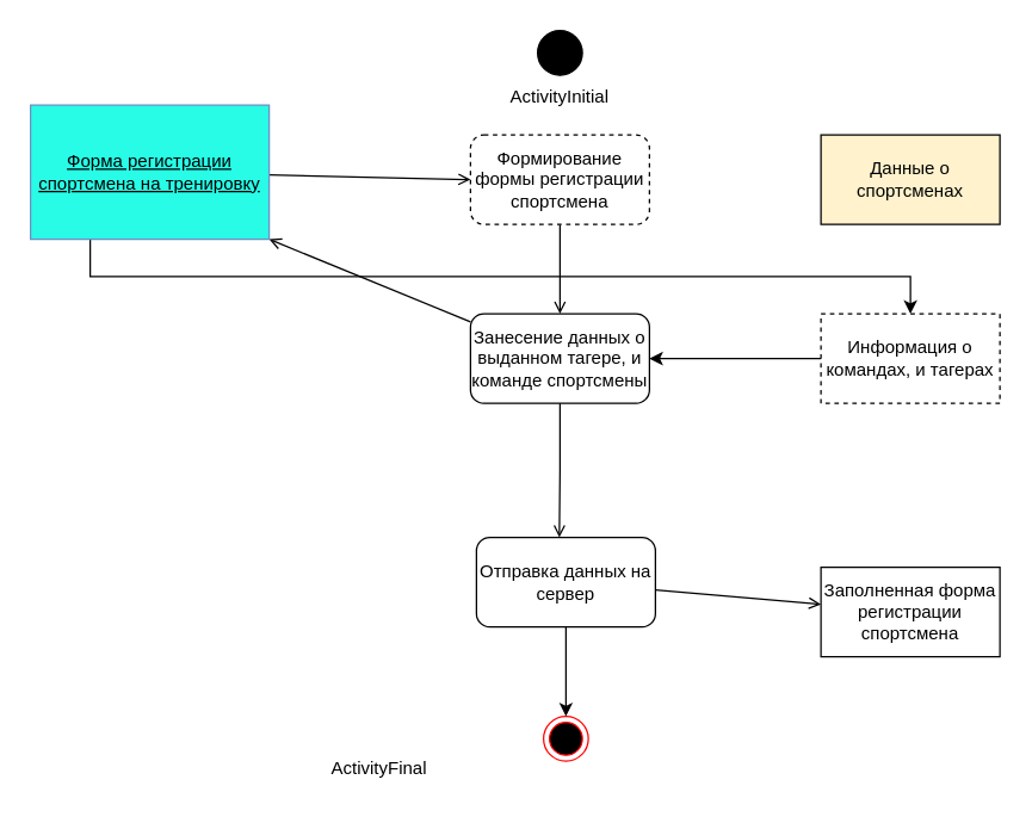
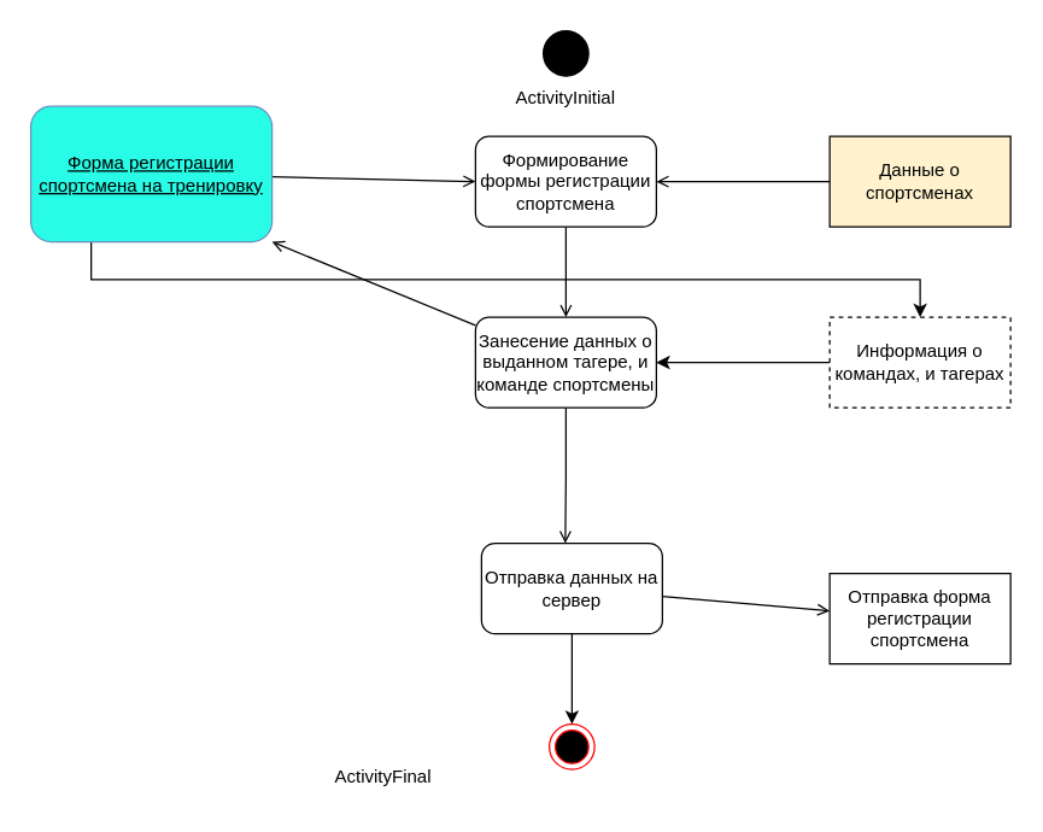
- <mxCell id="18" value="&lt;u&gt;Форма регистрации спортсмена на тренировку&lt;/u&gt;" style="rounded=0;whiteSpace=wrap;html=1;fillColor=#28FCE7;strokeColor=#6c8ebf;" vertex="1" parent="1"><mxGeometry x="20" y="70" width="160" height="90" as="geometry" /></mxCell>
+ <mxCell id="18" value="&lt;u&gt;Форма регистрации спортсмена на тренировку&lt;/u&gt;" style="whiteSpace=wrap;html=1;fillColor=#28FCE7;strokeColor=#6c8ebf;rounded=1;" vertex="1" parent="1"><mxGeometry x="20" y="70" width="160" height="90" as="geometry" /></mxCell>
- <mxCell id="5" value="Формирование формы регистрации спортсмена" style="rounded=1;whiteSpace=wrap;html=1;dashed=1;" vertex="1" parent="1"><mxGeometry x="315" y="90" width="120" height="60" as="geometry" /></mxCell>
+ <mxCell id="5" value="Формирование формы регистрации спортсмена" style="rounded=1;whiteSpace=wrap;html=1;" vertex="1" parent="1"><mxGeometry x="315" y="90" width="120" height="60" as="geometry" /></mxCell>
+ <mxCell id="11" style="edgeStyle=orthogonalEdgeStyle;rounded=0;orthogonalLoop=1;jettySize=auto;html=1;endArrow=open;endFill=0;" edge="1" parent="1" source="12" target="5"><mxGeometry relative="1" as="geometry" /></mxCell>
- <mxCell id="15" value="Заполненная форма регистрации спортсмена" style="rounded=0;whiteSpace=wrap;html=1;" vertex="1" parent="1"><mxGeometry x="550" y="380" width="120" height="60" as="geometry" /></mxCell>
+ <mxCell id="15" value="Отправка форма регистрации спортсмена" style="rounded=0;whiteSpace=wrap;html=1;" vertex="1" parent="1"><mxGeometry x="550" y="380" width="120" height="60" as="geometry" /></mxCell>
